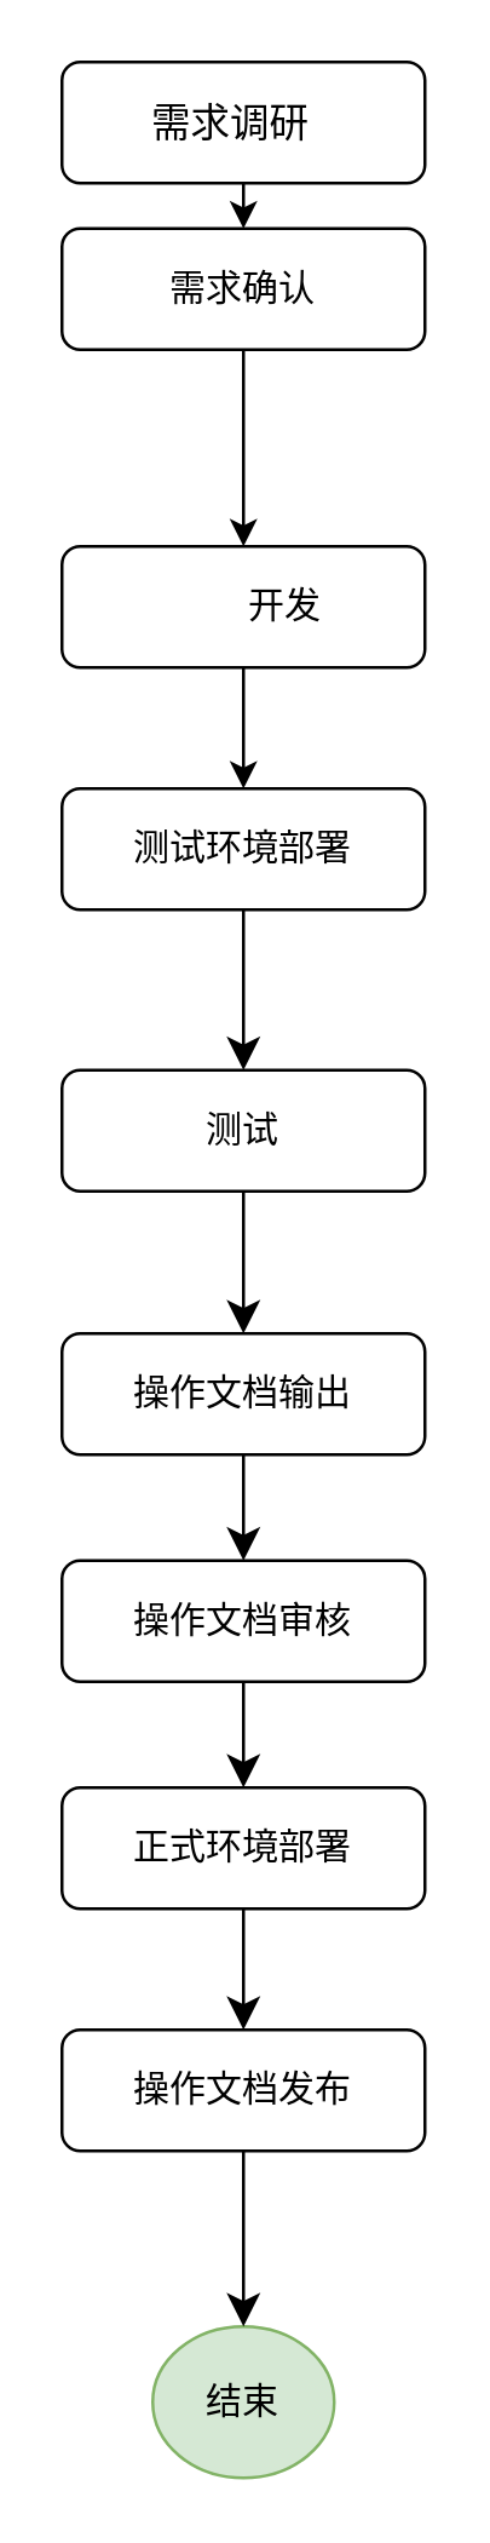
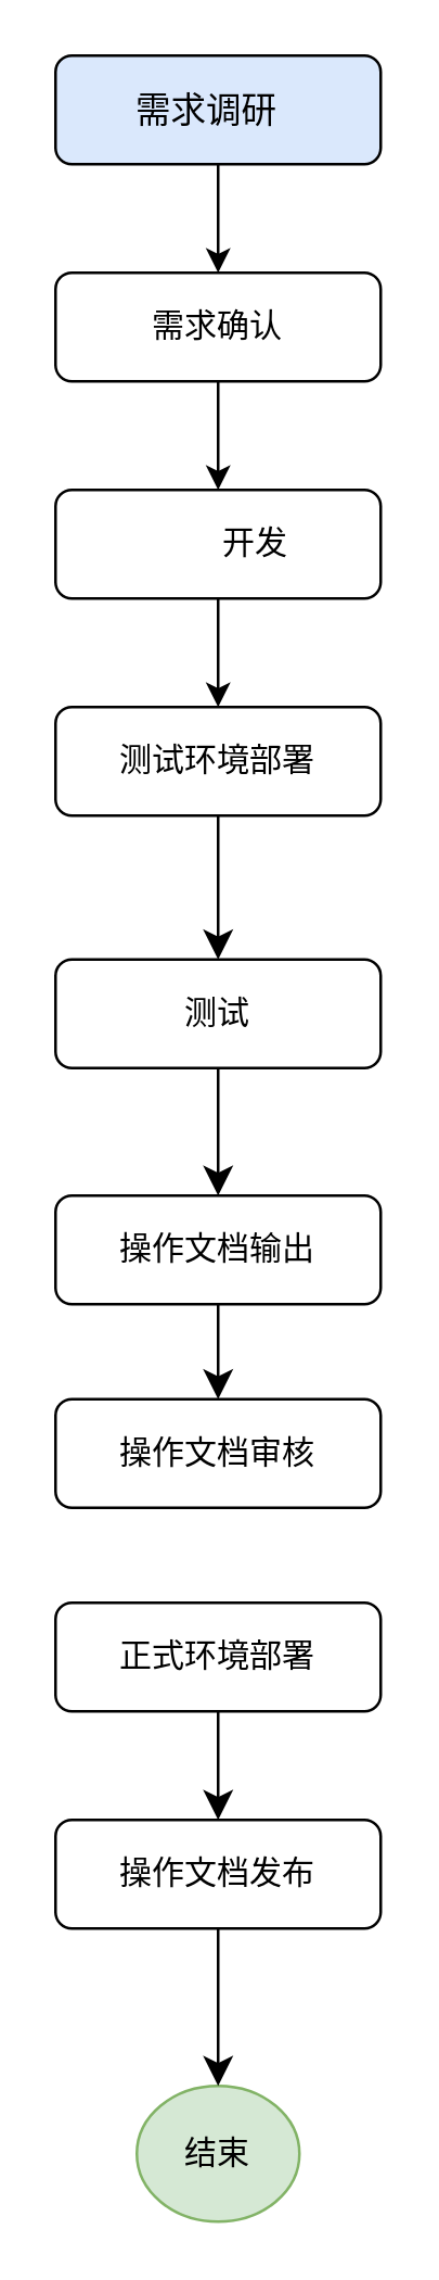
- <mxCell id="3" value="&lt;p style=&quot;text-indent: 21pt; font-size: 13px;&quot; class=&quot;MsoNormal&quot;&gt;&lt;font face=&quot;微软雅黑&quot;&gt;需求调研&lt;/font&gt;&lt;/p&gt;" style="rounded=1;whiteSpace=wrap;html=1;fontSize=12;glass=0;strokeWidth=1;shadow=0;align=left;" vertex="1" parent="1"><mxGeometry x="20" y="20" width="120" height="40" as="geometry" /></mxCell>
+ <mxCell id="3" value="&lt;p style=&quot;text-indent: 21pt; font-size: 13px;&quot; class=&quot;MsoNormal&quot;&gt;&lt;font face=&quot;微软雅黑&quot;&gt;需求调研&lt;/font&gt;&lt;/p&gt;" style="rounded=1;whiteSpace=wrap;html=1;fontSize=12;glass=0;strokeWidth=1;shadow=0;align=left;fillColor=#dae8fc;" vertex="1" parent="1"><mxGeometry x="20" y="20" width="120" height="40" as="geometry" /></mxCell>
- <mxCell id="8" value="&lt;p style=&quot;font-size: 12px;&quot; class=&quot;MsoNormal&quot;&gt;&lt;span style=&quot;font-family: 微软雅黑; font-size: 12px;&quot;&gt;需求确认&lt;/span&gt;&lt;/p&gt;" style="rounded=1;whiteSpace=wrap;html=1;fontSize=12;glass=0;strokeWidth=1;shadow=0;align=center;" vertex="1" parent="1"><mxGeometry x="20" y="75" width="120" height="40" as="geometry" /></mxCell>
+ <mxCell id="8" value="&lt;p style=&quot;font-size: 12px;&quot; class=&quot;MsoNormal&quot;&gt;&lt;span style=&quot;font-family: 微软雅黑; font-size: 12px;&quot;&gt;需求确认&lt;/span&gt;&lt;/p&gt;" style="rounded=1;whiteSpace=wrap;html=1;fontSize=12;glass=0;strokeWidth=1;shadow=0;align=center;" vertex="1" parent="1"><mxGeometry x="20" y="100" width="120" height="40" as="geometry" /></mxCell>
- <mxCell id="17" style="edgeStyle=none;curved=1;rounded=0;orthogonalLoop=1;jettySize=auto;html=1;exitX=0.5;exitY=1;exitDx=0;exitDy=0;entryX=0.5;entryY=0;entryDx=0;entryDy=0;fontSize=12;startSize=8;endSize=8;" edge="1" parent="1" source="18" target="16"><mxGeometry relative="1" as="geometry" /></mxCell>
